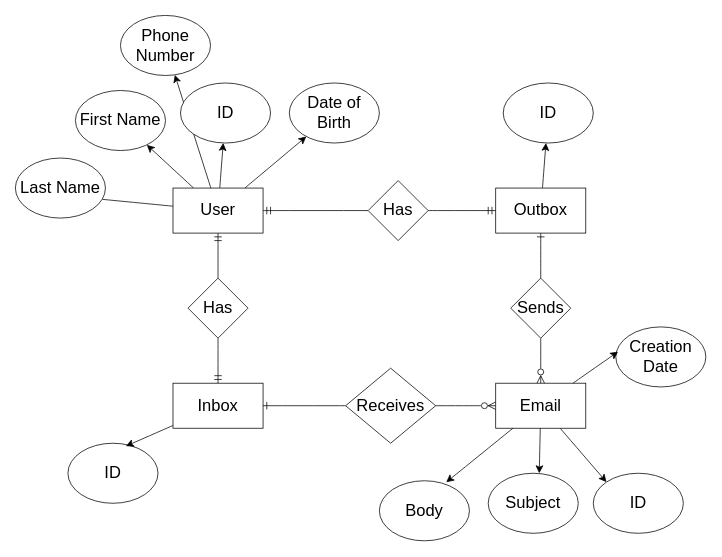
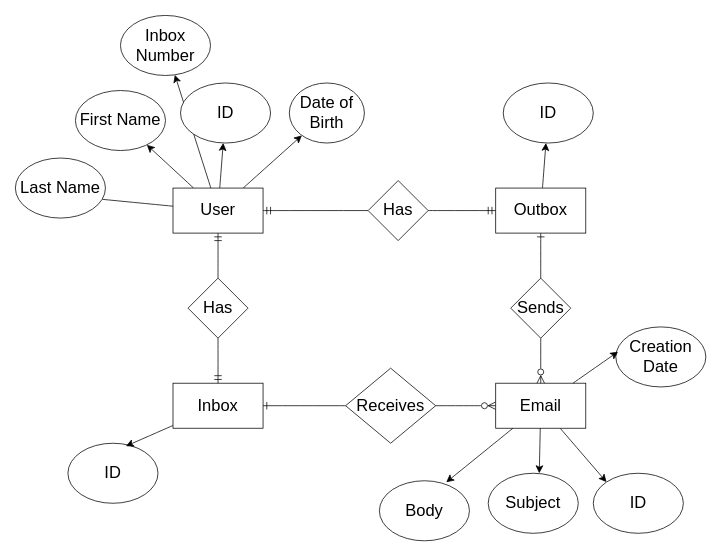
- <mxCell id="19" value="Phone Number" style="ellipse;whiteSpace=wrap;html=1;fontSize=22;" vertex="1" parent="1"><mxGeometry x="160" y="20" width="120" height="80" as="geometry" /></mxCell>
+ <mxCell id="19" value="Inbox Number" style="ellipse;whiteSpace=wrap;html=1;fontSize=22;" vertex="1" parent="1"><mxGeometry x="160" y="20" width="120" height="80" as="geometry" /></mxCell>
- <mxCell id="20" value="Date of Birth" style="ellipse;whiteSpace=wrap;html=1;fontSize=22;" vertex="1" parent="1"><mxGeometry x="385" y="110" width="120" height="80" as="geometry" /></mxCell>
+ <mxCell id="20" value="Date of Birth" style="ellipse;whiteSpace=wrap;html=1;fontSize=22;" vertex="1" parent="1"><mxGeometry x="385" y="110" width="100" height="80" as="geometry" /></mxCell>
